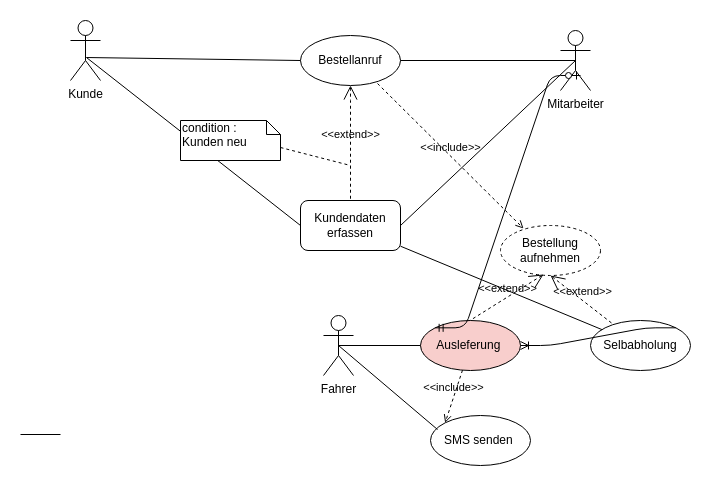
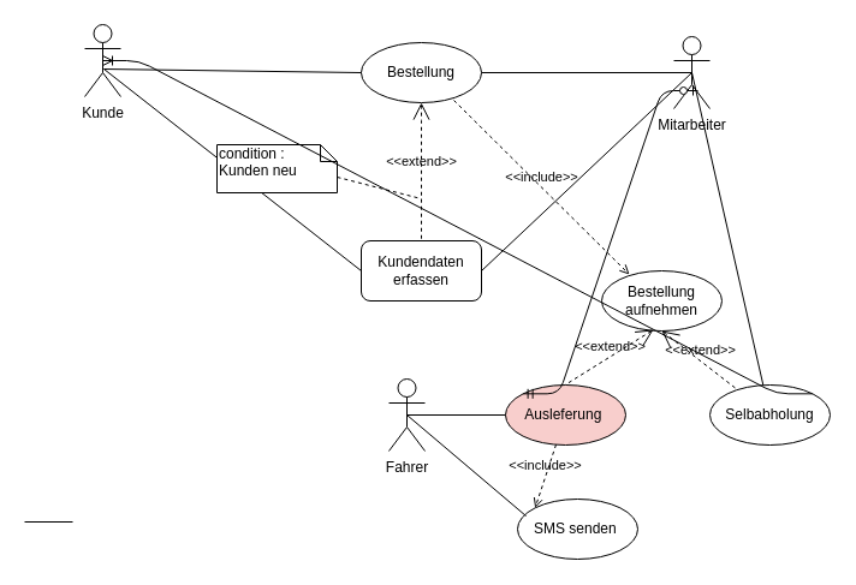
- <mxCell id="5" value="Bestellanruf" style="ellipse;whiteSpace=wrap;html=1;" vertex="1" parent="1"><mxGeometry x="300" y="35" width="100" height="50" as="geometry" /></mxCell>
+ <mxCell id="5" value="Bestellung" style="ellipse;whiteSpace=wrap;html=1;" vertex="1" parent="1"><mxGeometry x="300" y="35" width="100" height="50" as="geometry" /></mxCell>
- <mxCell id="15" value="Bestellung aufnehmen" style="ellipse;whiteSpace=wrap;html=1;dashed=1;" vertex="1" parent="1"><mxGeometry x="500" y="225" width="100" height="50" as="geometry" /></mxCell>
+ <mxCell id="15" value="Bestellung aufnehmen" style="ellipse;whiteSpace=wrap;html=1;" vertex="1" parent="1"><mxGeometry x="500" y="225" width="100" height="50" as="geometry" /></mxCell>
- <mxCell id="27" value="" style="endArrow=none;html=1;" edge="1" parent="1" source="18" target="8"><mxGeometry width="50" height="50" relative="1" as="geometry"><mxPoint x="410" y="235" as="sourcePoint" /><mxPoint x="585" y="70" as="targetPoint" /></mxGeometry></mxCell>
+ <mxCell id="27" value="" style="endArrow=none;html=1;entryX=0.5;entryY=0.5;entryDx=0;entryDy=0;entryPerimeter=0;" edge="1" parent="1" source="18" target="3"><mxGeometry width="50" height="50" relative="1" as="geometry"><mxPoint x="410" y="235" as="sourcePoint" /><mxPoint x="585" y="70" as="targetPoint" /></mxGeometry></mxCell>
- <mxCell id="25" value="" style="edgeStyle=entityRelationEdgeStyle;fontSize=12;html=1;endArrow=ERoneToMany;exitX=1;exitY=0;exitDx=0;exitDy=0;" edge="1" parent="1" source="18" target="17"><mxGeometry width="100" height="100" relative="1" as="geometry"><mxPoint x="20" y="590" as="sourcePoint" /><mxPoint x="120" y="490" as="targetPoint" /></mxGeometry></mxCell>
+ <mxCell id="25" value="" style="edgeStyle=entityRelationEdgeStyle;fontSize=12;html=1;endArrow=ERoneToMany;entryX=0.5;entryY=0.5;entryDx=0;entryDy=0;entryPerimeter=0;exitX=1;exitY=0;exitDx=0;exitDy=0;" edge="1" parent="1" source="18" target="2"><mxGeometry width="100" height="100" relative="1" as="geometry"><mxPoint x="20" y="590" as="sourcePoint" /><mxPoint x="120" y="490" as="targetPoint" /></mxGeometry></mxCell>
